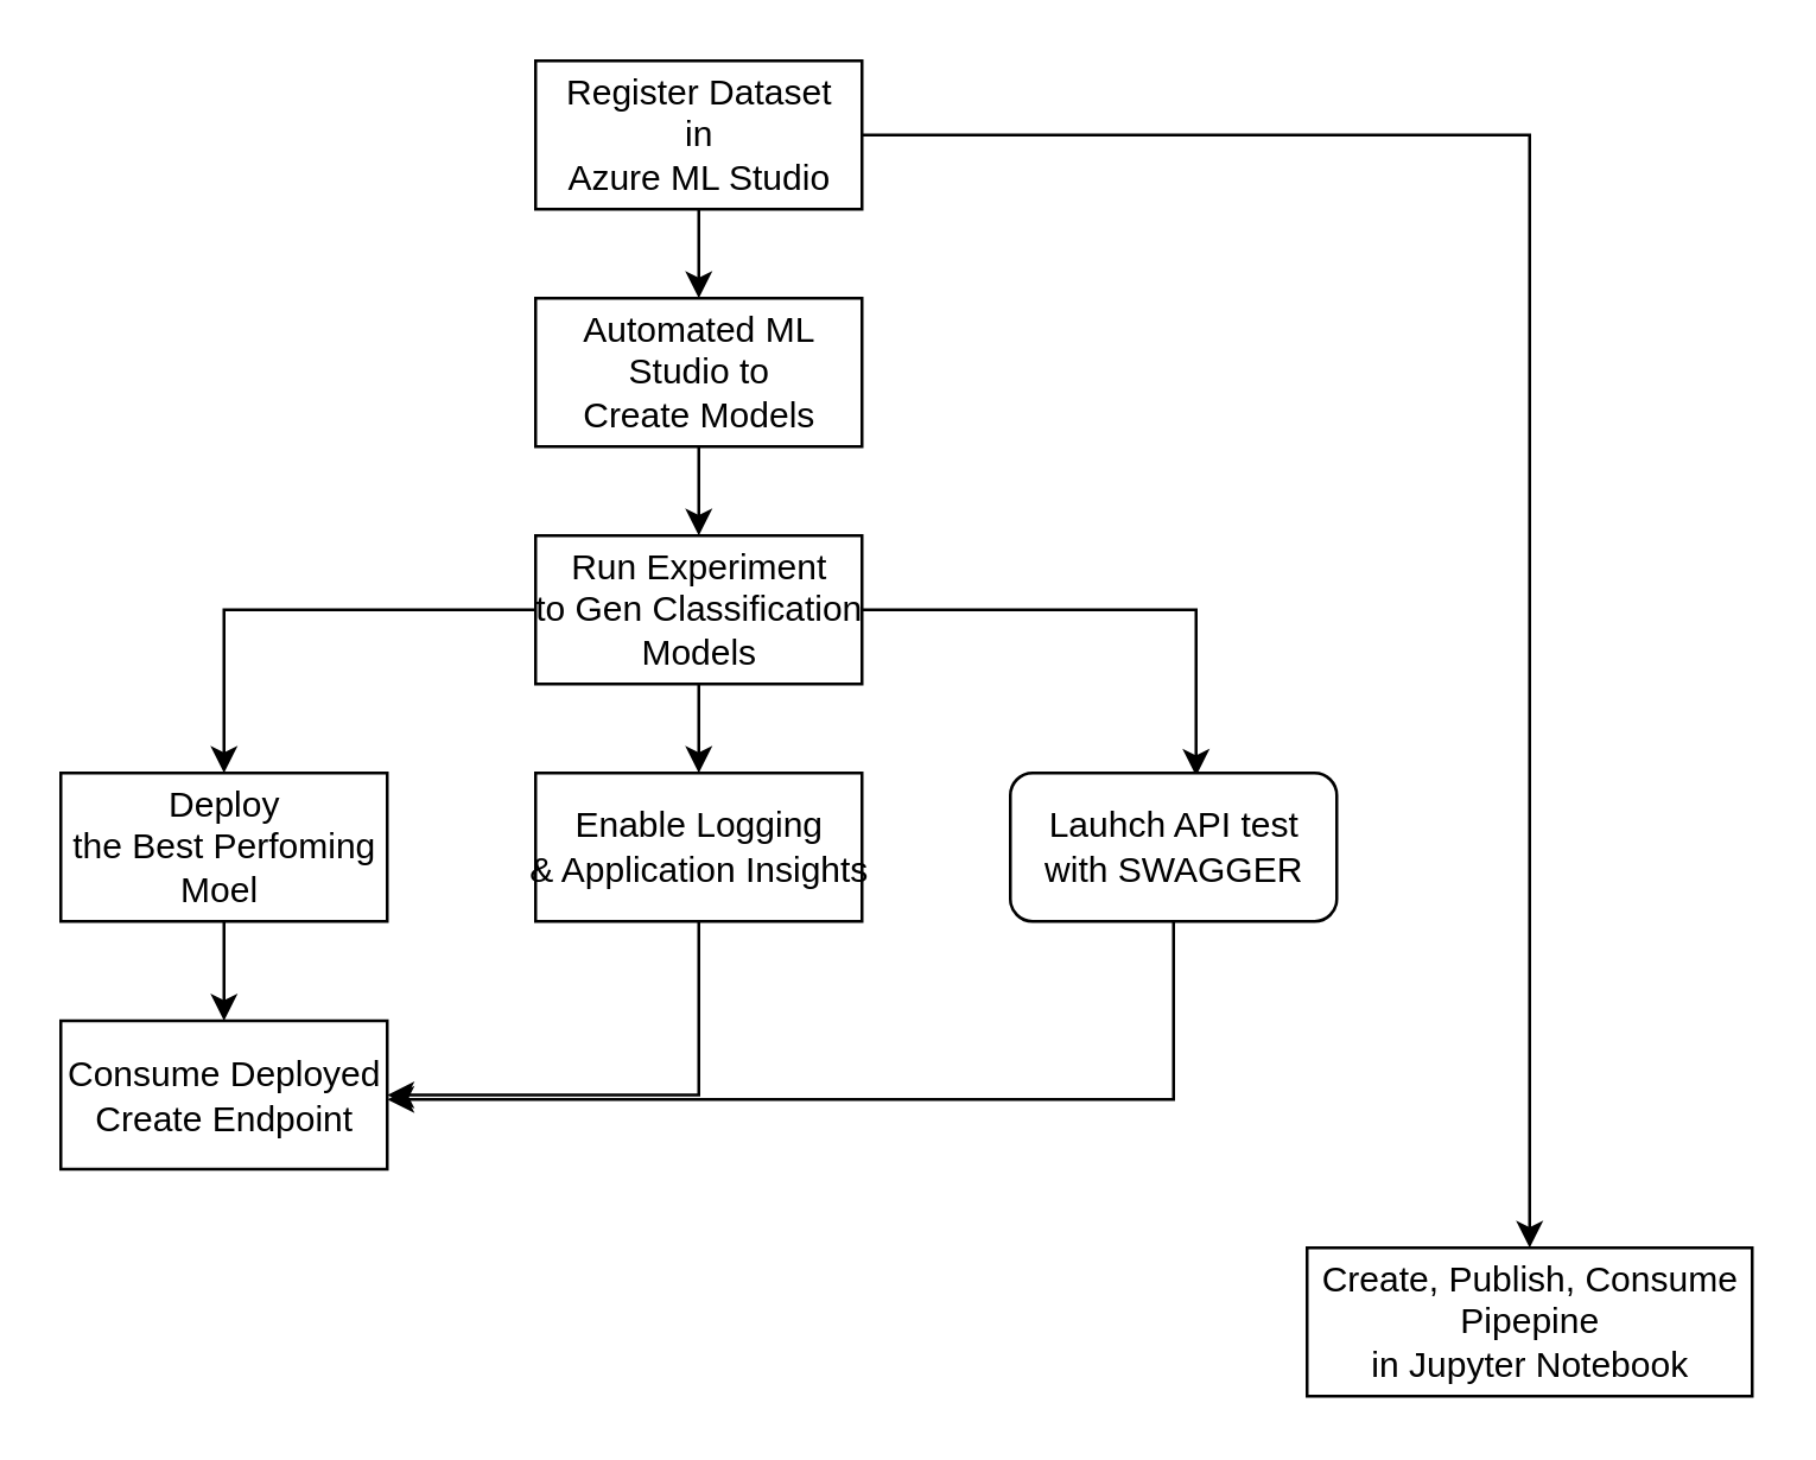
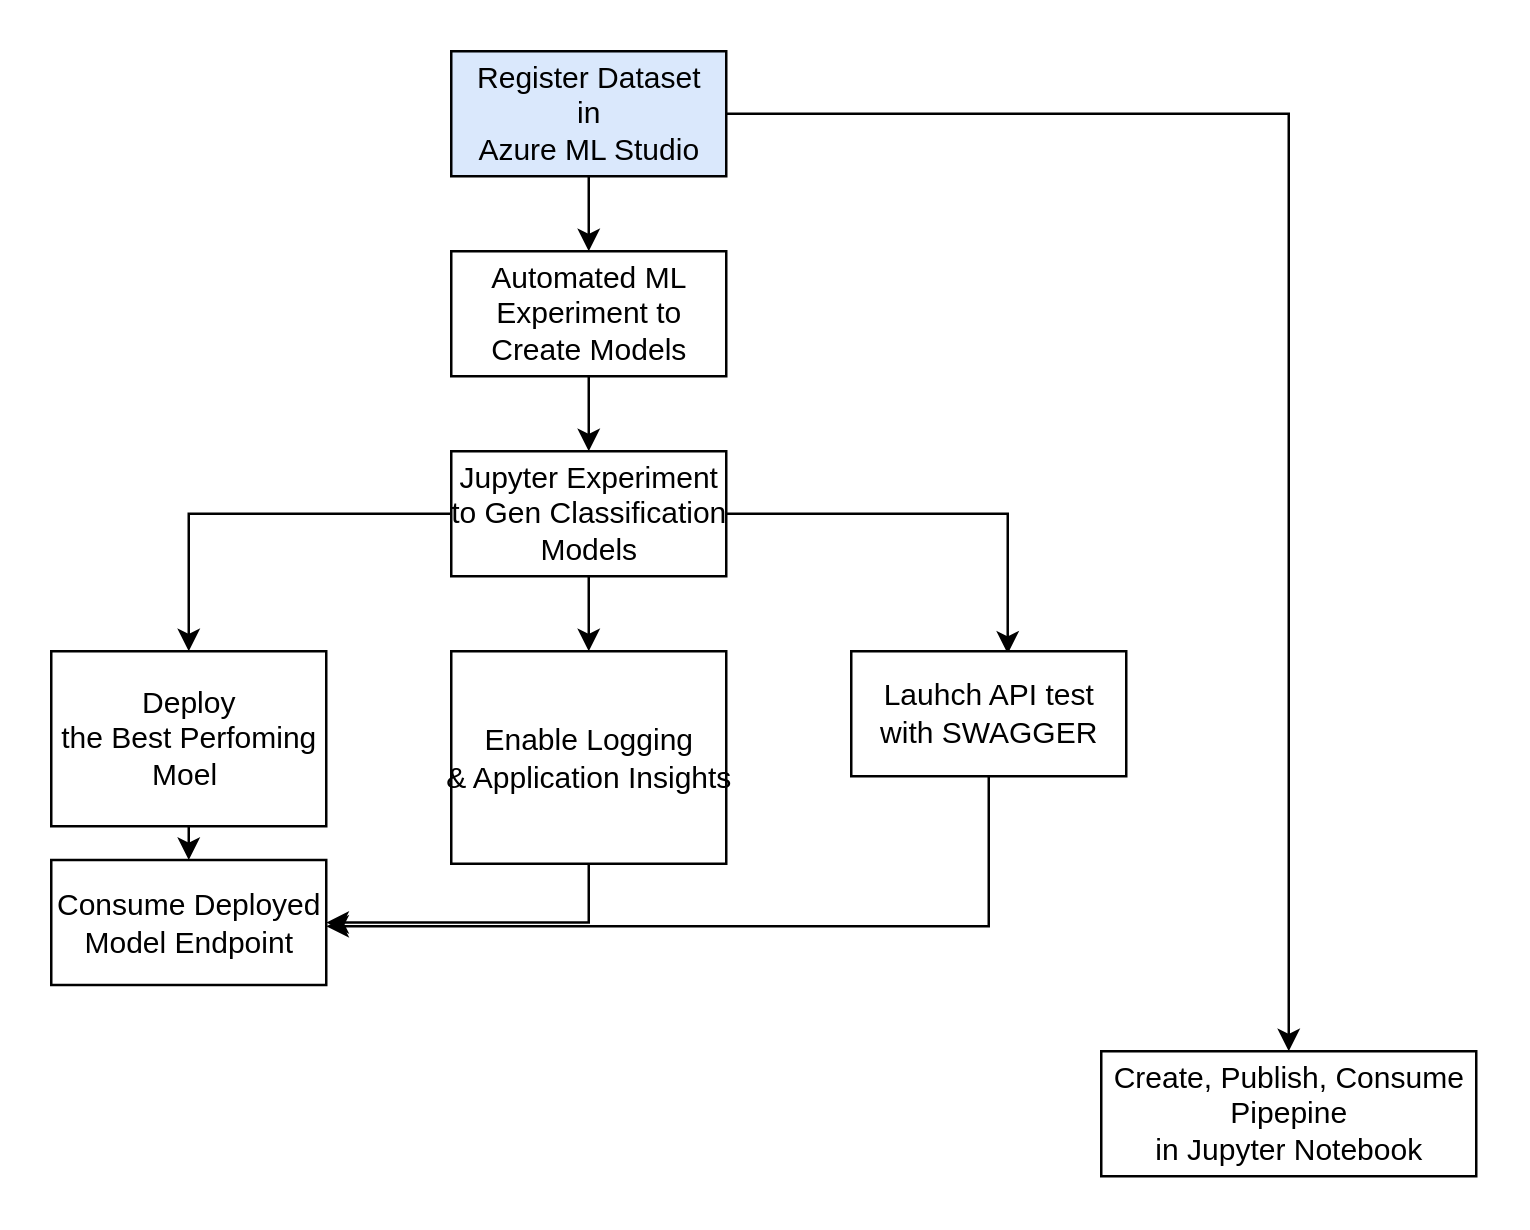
- <mxCell id="4" value="Register Dataset&lt;br&gt;in&lt;br&gt;Azure ML Studio" style="html=1;" vertex="1" parent="1"><mxGeometry x="180" y="20" width="110" height="50" as="geometry" /></mxCell>
+ <mxCell id="4" value="Register Dataset&lt;br&gt;in&lt;br&gt;Azure ML Studio" style="html=1;fillColor=#dae8fc;" vertex="1" parent="1"><mxGeometry x="180" y="20" width="110" height="50" as="geometry" /></mxCell>
- <mxCell id="6" value="Automated ML&lt;br&gt;Studio to&lt;br&gt;Create Models" style="html=1;" vertex="1" parent="1"><mxGeometry x="180" y="100" width="110" height="50" as="geometry" /></mxCell>
+ <mxCell id="6" value="Automated ML&lt;br&gt;Experiment to&lt;br&gt;Create Models" style="html=1;" vertex="1" parent="1"><mxGeometry x="180" y="100" width="110" height="50" as="geometry" /></mxCell>
- <mxCell id="12" value="Run Experiment&lt;br&gt;to Gen Classification &lt;br&gt;Models" style="html=1;" vertex="1" parent="1"><mxGeometry x="180" y="180" width="110" height="50" as="geometry" /></mxCell>
+ <mxCell id="12" value="Jupyter Experiment&lt;br&gt;to Gen Classification &lt;br&gt;Models" style="html=1;" vertex="1" parent="1"><mxGeometry x="180" y="180" width="110" height="50" as="geometry" /></mxCell>
- <mxCell id="8" value="Deploy &lt;br&gt;the Best Perfoming&lt;br&gt;Moel&amp;nbsp;" style="html=1;" vertex="1" parent="1"><mxGeometry x="20" y="260" width="110" height="50" as="geometry" /></mxCell>
+ <mxCell id="8" value="Deploy &lt;br&gt;the Best Perfoming&lt;br&gt;Moel&amp;nbsp;" style="html=1;" vertex="1" parent="1"><mxGeometry x="20" y="260" width="110" height="70" as="geometry" /></mxCell>
- <mxCell id="14" value="Enable Logging&lt;br&gt;&amp;amp; Application Insights" style="html=1;" vertex="1" parent="1"><mxGeometry x="180" y="260" width="110" height="50" as="geometry" /></mxCell>
+ <mxCell id="14" value="Enable Logging&lt;br&gt;&amp;amp; Application Insights" style="html=1;" vertex="1" parent="1"><mxGeometry x="180" y="260" width="110" height="85" as="geometry" /></mxCell>
- <mxCell id="16" value="Lauhch API test&lt;br&gt;with SWAGGER" style="html=1;rounded=1;" vertex="1" parent="1"><mxGeometry x="340" y="260" width="110" height="50" as="geometry" /></mxCell>
+ <mxCell id="16" value="Lauhch API test&lt;br&gt;with SWAGGER" style="html=1;" vertex="1" parent="1"><mxGeometry x="340" y="260" width="110" height="50" as="geometry" /></mxCell>
- <mxCell id="17" value="Consume Deployed &lt;br&gt;Create Endpoint" style="html=1;" vertex="1" parent="1"><mxGeometry x="20" y="343.5" width="110" height="50" as="geometry" /></mxCell>
+ <mxCell id="17" value="Consume Deployed &lt;br&gt;Model Endpoint" style="html=1;" vertex="1" parent="1"><mxGeometry x="20" y="343.5" width="110" height="50" as="geometry" /></mxCell>
